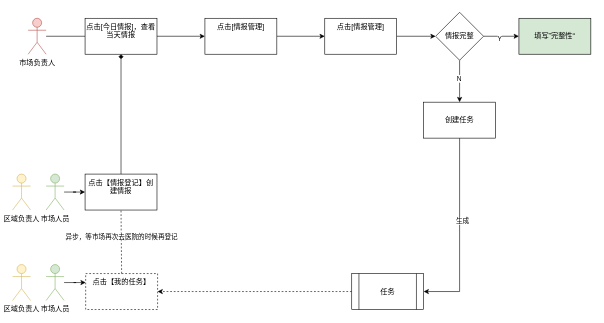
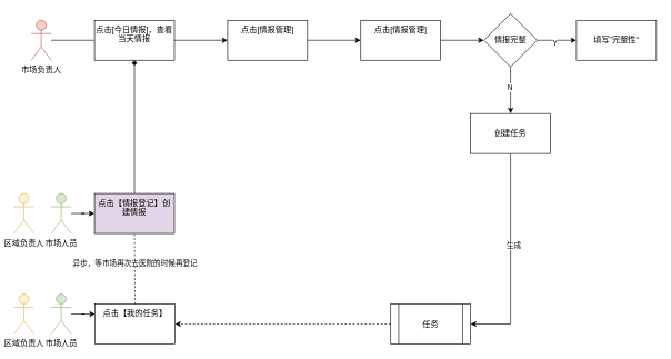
- <mxCell id="19" value="填写”完整性“" style="whiteSpace=wrap;html=1;fillColor=#d5e8d4;" vertex="1" parent="1"><mxGeometry x="865" y="30" width="120" height="60" as="geometry" /></mxCell>
+ <mxCell id="19" value="填写”完整性“" style="whiteSpace=wrap;html=1;" vertex="1" parent="1"><mxGeometry x="865" y="30" width="120" height="60" as="geometry" /></mxCell>
- <mxCell id="9" value="点击【情报登记】创建情报" style="whiteSpace=wrap;html=1;verticalAlign=top;" parent="1" vertex="1"><mxGeometry x="141" y="290" width="120" height="60" as="geometry" /></mxCell>
+ <mxCell id="9" value="点击【情报登记】创建情报" style="whiteSpace=wrap;html=1;verticalAlign=top;fillColor=#e1d5e7;" parent="1" vertex="1"><mxGeometry x="141" y="290" width="120" height="60" as="geometry" /></mxCell>
- <mxCell id="27" value="点击【我的任务】" style="whiteSpace=wrap;html=1;verticalAlign=top;dashed=1;" vertex="1" parent="1"><mxGeometry x="142" y="456" width="120" height="60" as="geometry" /></mxCell>
+ <mxCell id="27" value="点击【我的任务】" style="whiteSpace=wrap;html=1;verticalAlign=top;" vertex="1" parent="1"><mxGeometry x="142" y="456" width="120" height="60" as="geometry" /></mxCell>
